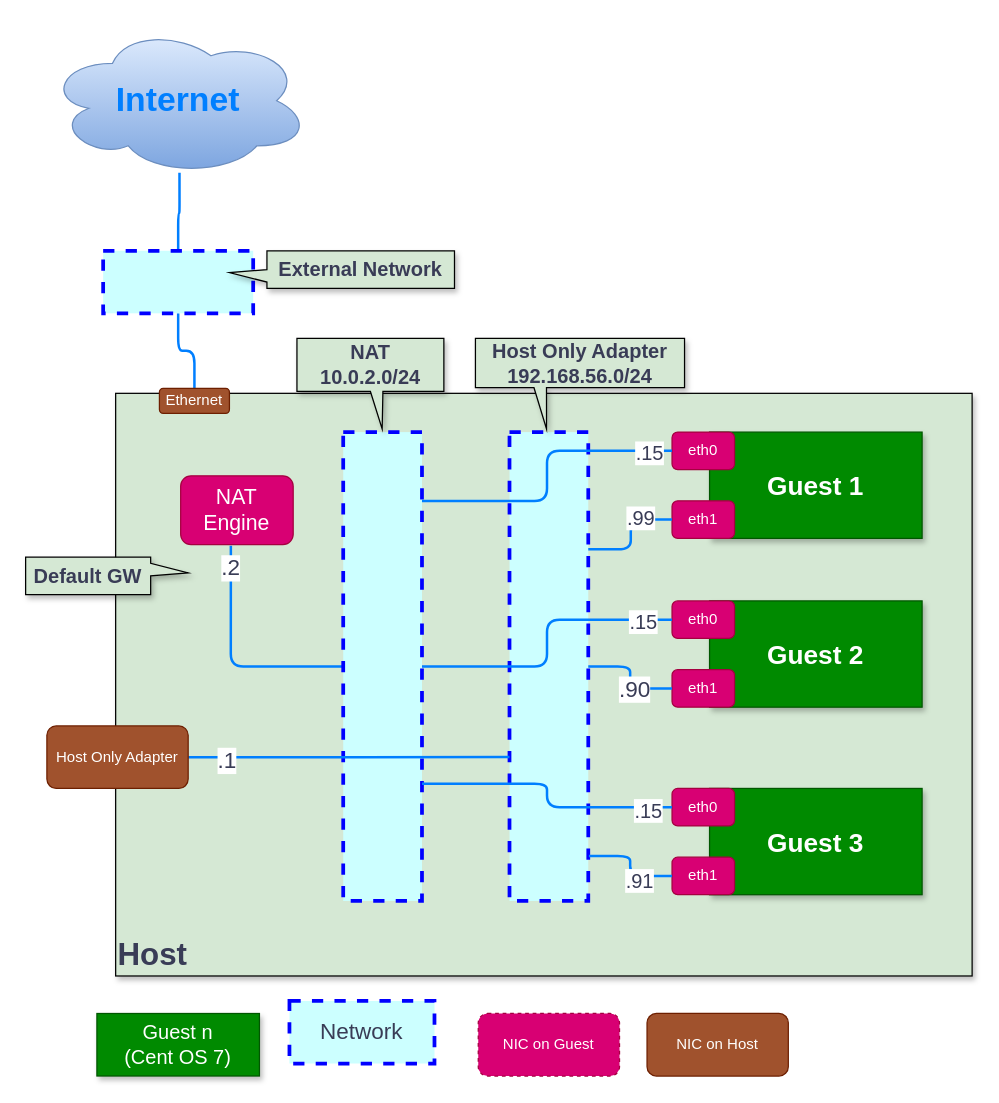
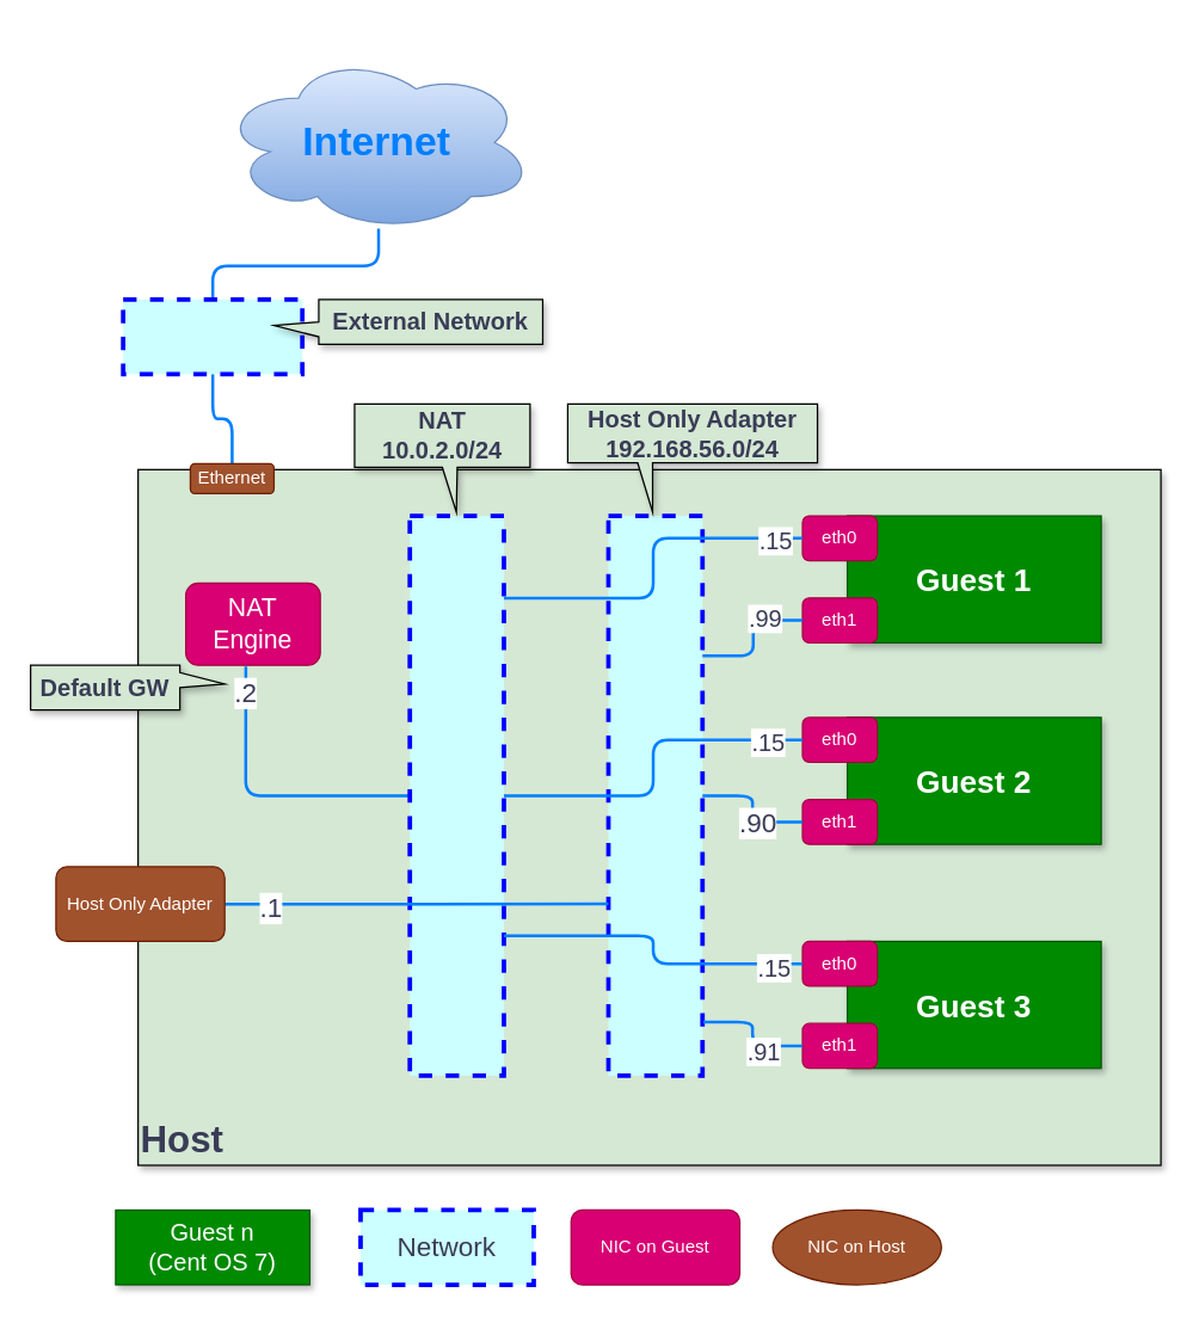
- <mxCell id="28" value="Internet" style="ellipse;shape=cloud;whiteSpace=wrap;html=1;rounded=0;sketch=0;gradientColor=#7ea6e0;fillColor=#dae8fc;strokeColor=#6c8ebf;fontSize=27;fontStyle=1;fontColor=#007FFF;" parent="1" vertex="1"><mxGeometry x="37" y="20" width="210" height="120" as="geometry" /></mxCell>
+ <mxCell id="28" value="Internet" style="ellipse;shape=cloud;whiteSpace=wrap;html=1;rounded=0;sketch=0;gradientColor=#7ea6e0;fillColor=#dae8fc;strokeColor=#6c8ebf;fontSize=27;fontStyle=1;fontColor=#007FFF;" parent="1" vertex="1"><mxGeometry x="147" y="35" width="210" height="120" as="geometry" /></mxCell>
- <mxCell id="25" value="NAT&lt;br style=&quot;font-size: 17px;&quot;&gt;Engine" style="rounded=1;whiteSpace=wrap;html=1;fillColor=#d80073;strokeColor=#A50040;fontColor=#ffffff;fontSize=17;" parent="1" vertex="1"><mxGeometry x="144" y="380" width="90" height="55" as="geometry" /></mxCell>
+ <mxCell id="25" value="NAT&lt;br style=&quot;font-size: 17px;&quot;&gt;Engine" style="rounded=1;whiteSpace=wrap;html=1;fillColor=#d80073;strokeColor=#A50040;fontColor=#ffffff;fontSize=17;" parent="1" vertex="1"><mxGeometry x="124" y="390" width="90" height="55" as="geometry" /></mxCell>
- <mxCell id="46" value="Network" style="rounded=0;whiteSpace=wrap;html=1;sketch=0;fontColor=#393C56;fillColor=#CCFFFF;strokeColor=#0000FF;dashed=1;strokeWidth=3;fontSize=18;" parent="1" vertex="1"><mxGeometry x="231" y="800" width="116" height="50" as="geometry" /></mxCell>
+ <mxCell id="46" value="Network" style="rounded=0;whiteSpace=wrap;html=1;sketch=0;fontColor=#393C56;fillColor=#CCFFFF;strokeColor=#0000FF;dashed=1;strokeWidth=3;fontSize=18;" parent="1" vertex="1"><mxGeometry x="241" y="810" width="116" height="50" as="geometry" /></mxCell>
- <mxCell id="47" value="NIC on Guest" style="rounded=1;whiteSpace=wrap;html=1;fillColor=#d80073;strokeColor=#A50040;fontColor=#ffffff;dashed=1;" parent="1" vertex="1"><mxGeometry x="382" y="810" width="113" height="50" as="geometry" /></mxCell>
+ <mxCell id="47" value="NIC on Guest" style="rounded=1;whiteSpace=wrap;html=1;fillColor=#d80073;strokeColor=#A50040;fontColor=#ffffff;" parent="1" vertex="1"><mxGeometry x="382" y="810" width="113" height="50" as="geometry" /></mxCell>
- <mxCell id="48" value="NIC on Host" style="rounded=1;whiteSpace=wrap;html=1;fillColor=#a0522d;strokeColor=#6D1F00;fontColor=#ffffff;" parent="1" vertex="1"><mxGeometry x="517" y="810" width="113" height="50" as="geometry" /></mxCell>
+ <mxCell id="48" value="NIC on Host" style="ellipse;whiteSpace=wrap;html=1;fillColor=#a0522d;strokeColor=#6D1F00;fontColor=#ffffff;" parent="1" vertex="1"><mxGeometry x="517" y="810" width="113" height="50" as="geometry" /></mxCell>
